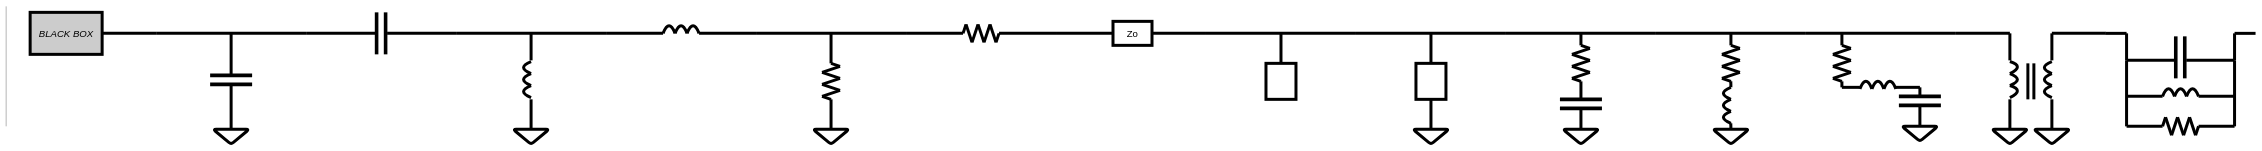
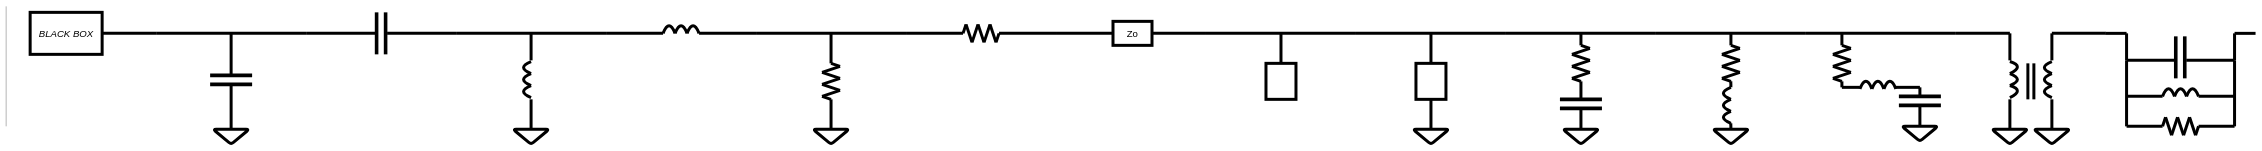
- <mxCell id="105" value="&lt;font style=&quot;font-size: 32px&quot;&gt;&lt;i&gt;BLACK BOX&lt;/i&gt;&lt;/font&gt;" style="rounded=0;whiteSpace=wrap;html=1;glass=0;strokeColor=#000000;strokeWidth=10;fillColor=#CCCCCC;" parent="1" vertex="1"><mxGeometry x="100" y="40" width="240" height="140" as="geometry" /></mxCell>
+ <mxCell id="105" value="&lt;font style=&quot;font-size: 32px&quot;&gt;&lt;i&gt;BLACK BOX&lt;/i&gt;&lt;/font&gt;" style="rounded=0;whiteSpace=wrap;html=1;glass=0;strokeColor=#000000;strokeWidth=10;fillColor=#ffffff;" parent="1" vertex="1"><mxGeometry x="100" y="40" width="240" height="140" as="geometry" /></mxCell>
